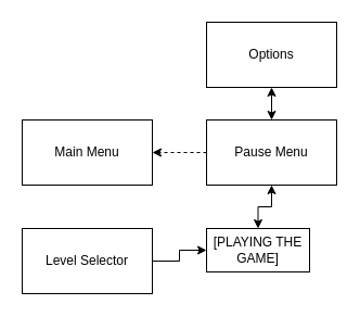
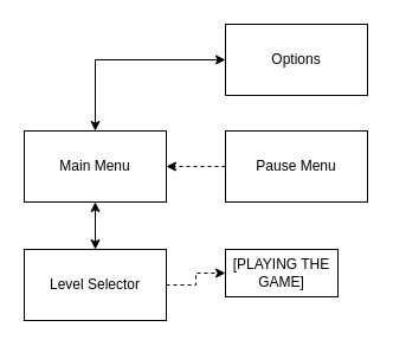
+ <mxCell id="4" style="edgeStyle=orthogonalEdgeStyle;rounded=0;orthogonalLoop=1;jettySize=auto;html=1;entryX=0.5;entryY=0;entryDx=0;entryDy=0;startArrow=classic;startFill=1;" edge="1" parent="1" source="5" target="3"><mxGeometry relative="1" as="geometry" /></mxCell>
- <mxCell id="8" style="edgeStyle=orthogonalEdgeStyle;rounded=0;orthogonalLoop=1;jettySize=auto;html=1;entryX=0.5;entryY=1;entryDx=0;entryDy=0;startArrow=classic;startFill=1;" edge="1" parent="1" source="10" target="5"><mxGeometry relative="1" as="geometry" /></mxCell>
+ <mxCell id="2" style="edgeStyle=orthogonalEdgeStyle;rounded=0;orthogonalLoop=1;jettySize=auto;html=1;entryX=0.5;entryY=0;entryDx=0;entryDy=0;startArrow=classic;startFill=1;" edge="1" parent="1" source="3" target="7"><mxGeometry relative="1" as="geometry" /></mxCell>
- <mxCell id="11" style="edgeStyle=orthogonalEdgeStyle;rounded=0;orthogonalLoop=1;jettySize=auto;html=1;startArrow=classic;startFill=1;" edge="1" parent="1" source="12" target="10"><mxGeometry relative="1" as="geometry" /></mxCell>
- <mxCell id="6" style="edgeStyle=orthogonalEdgeStyle;rounded=0;orthogonalLoop=1;jettySize=auto;html=1;entryX=0;entryY=0.5;entryDx=0;entryDy=0;" edge="1" parent="1" source="7" target="12"><mxGeometry relative="1" as="geometry" /></mxCell>
+ <mxCell id="6" style="edgeStyle=orthogonalEdgeStyle;rounded=0;orthogonalLoop=1;jettySize=auto;html=1;entryX=0;entryY=0.5;entryDx=0;entryDy=0;dashed=1;" edge="1" parent="1" source="7" target="12"><mxGeometry relative="1" as="geometry" /></mxCell>
